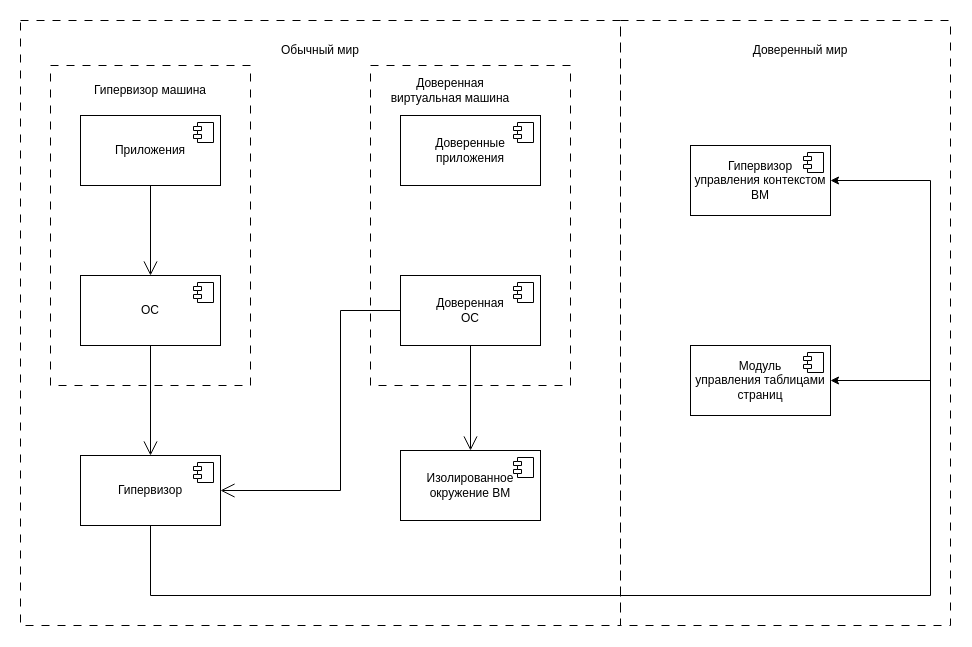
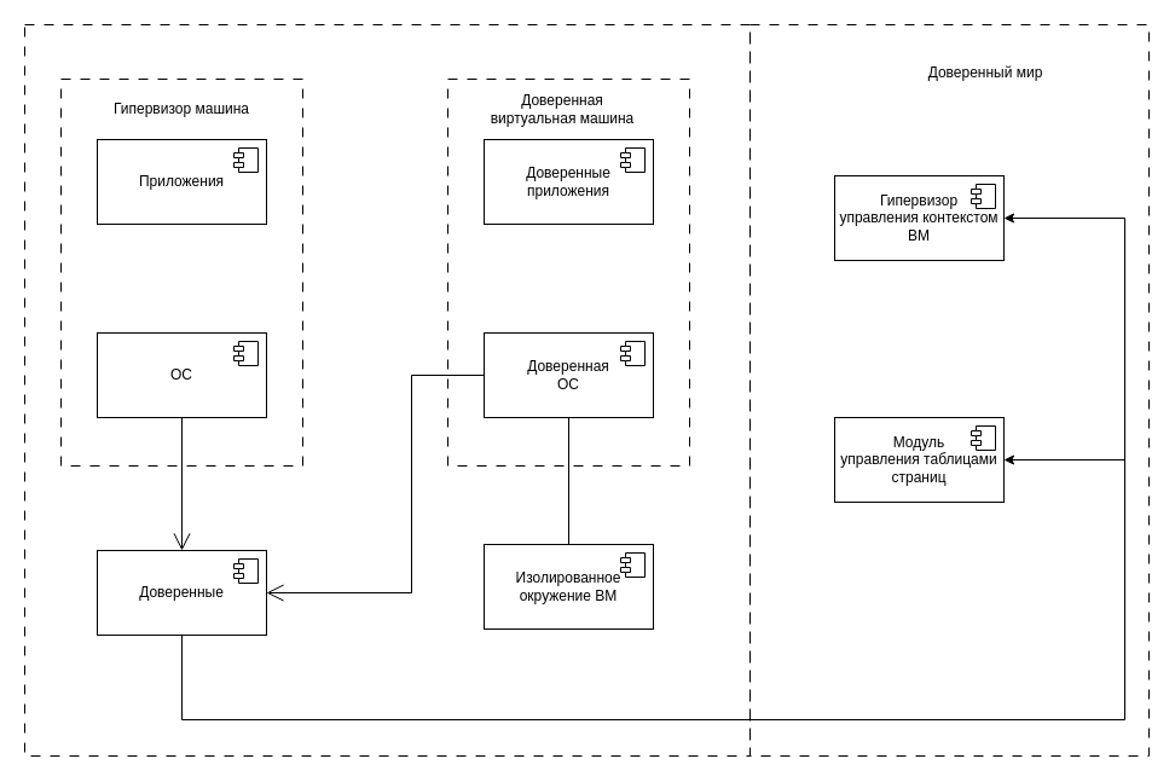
- <mxCell id="33" value="Обычный мир" style="text;html=1;align=center;verticalAlign=middle;whiteSpace=wrap;rounded=0;" vertex="1" parent="1"><mxGeometry x="275" y="35" width="90" height="30" as="geometry" /></mxCell>
- <mxCell id="34" value="Доверенный мир" style="text;html=1;align=center;verticalAlign=middle;whiteSpace=wrap;rounded=0;" vertex="1" parent="1"><mxGeometry x="740" y="35" width="120" height="30" as="geometry" /></mxCell>
+ <mxCell id="34" value="Доверенный мир" style="text;html=1;align=center;verticalAlign=middle;whiteSpace=wrap;rounded=0;" vertex="1" parent="1"><mxGeometry x="755" y="45" width="120" height="30" as="geometry" /></mxCell>
- <mxCell id="27" value="Доверенная виртуальная машина" style="text;html=1;align=center;verticalAlign=middle;whiteSpace=wrap;rounded=0;" vertex="1" parent="1"><mxGeometry x="380" y="75" width="140" height="30" as="geometry" /></mxCell>
+ <mxCell id="27" value="Доверенная виртуальная машина" style="text;html=1;align=center;verticalAlign=middle;whiteSpace=wrap;rounded=0;" vertex="1" parent="1"><mxGeometry x="395" y="75" width="140" height="30" as="geometry" /></mxCell>
- <mxCell id="7" value="" style="endArrow=open;endSize=12;html=1;rounded=0;exitX=0.5;exitY=1;exitDx=0;exitDy=0;entryX=0.5;entryY=0;entryDx=0;entryDy=0;" parent="1" source="8" target="14" edge="1"><mxGeometry width="160" relative="1" as="geometry"><mxPoint x="150" y="215" as="sourcePoint" /><mxPoint x="150" y="295" as="targetPoint" /></mxGeometry></mxCell>
- <mxCell id="20" value="" style="endArrow=open;endSize=12;html=1;rounded=0;exitX=0.5;exitY=1;exitDx=0;exitDy=0;entryX=0.5;entryY=0;entryDx=0;entryDy=0;" parent="1" source="12" target="18" edge="1"><mxGeometry width="160" relative="1" as="geometry"><mxPoint x="469.66" y="345" as="sourcePoint" /><mxPoint x="469.66" y="455" as="targetPoint" /></mxGeometry></mxCell>
+ <mxCell id="20" value="" style="endArrow=none;endSize=12;html=1;rounded=0;exitX=0.5;exitY=1;exitDx=0;exitDy=0;entryX=0.5;entryY=0;entryDx=0;entryDy=0;" parent="1" source="12" target="18" edge="1"><mxGeometry width="160" relative="1" as="geometry"><mxPoint x="469.66" y="345" as="sourcePoint" /><mxPoint x="469.66" y="455" as="targetPoint" /></mxGeometry></mxCell>
- <mxCell id="16" value="Гипервизор" style="html=1;dropTarget=0;whiteSpace=wrap;" parent="1" vertex="1"><mxGeometry x="80" y="455" width="140" height="70" as="geometry" /></mxCell>
+ <mxCell id="16" value="Доверенные" style="html=1;dropTarget=0;whiteSpace=wrap;" parent="1" vertex="1"><mxGeometry x="80" y="455" width="140" height="70" as="geometry" /></mxCell>
